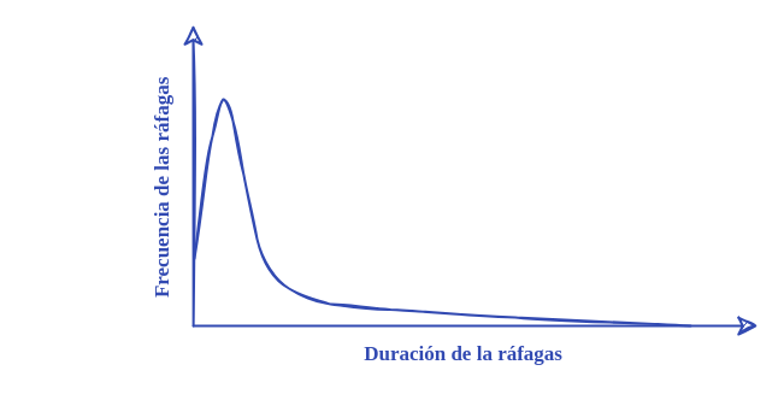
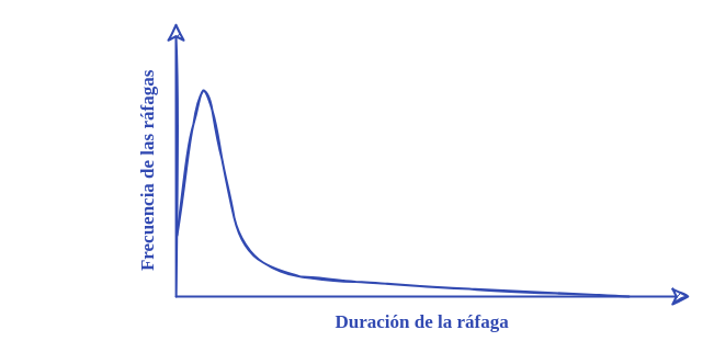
- <mxCell id="5" value="Duración de la ráfagas" style="text;align=center;verticalAlign=middle;rounded=0;shadow=0;sketch=1;fontFamily=Ink Free;fontSize=17;fontStyle=1;flipV=0;flipH=1;spacingBottom=5;fontSource=https%3A%2F%2Full-esit-sistemas-operativos.github.io%2Fssoo-apuntes%2Ffonts%2FInkFree.woff;fontColor=#324AB2;" vertex="1" parent="4"><mxGeometry width="448.86" height="27.273" as="geometry" /></mxCell>
+ <mxCell id="5" value="Duración de la ráfaga" style="text;align=center;verticalAlign=middle;rounded=0;shadow=0;sketch=1;fontFamily=Ink Free;fontSize=17;fontStyle=1;flipV=0;flipH=1;spacingBottom=5;fontSource=https%3A%2F%2Full-esit-sistemas-operativos.github.io%2Fssoo-apuntes%2Ffonts%2FInkFree.woff;fontColor=#324AB2;" vertex="1" parent="4"><mxGeometry width="448.86" height="27.273" as="geometry" /></mxCell>
